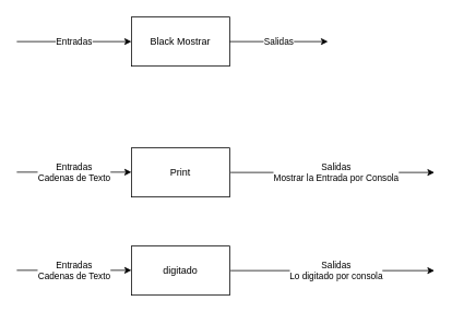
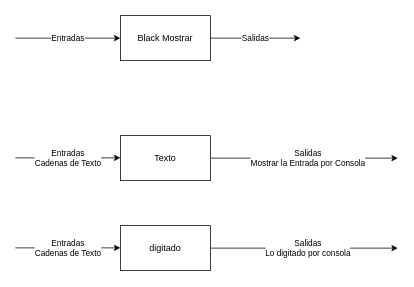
- <mxCell id="5" value="Print" style="rounded=0;whiteSpace=wrap;html=1;" vertex="1" parent="1"><mxGeometry x="160" y="180" width="120" height="60" as="geometry" /></mxCell>
+ <mxCell id="5" value="Texto" style="rounded=0;whiteSpace=wrap;html=1;" vertex="1" parent="1"><mxGeometry x="160" y="180" width="120" height="60" as="geometry" /></mxCell>
